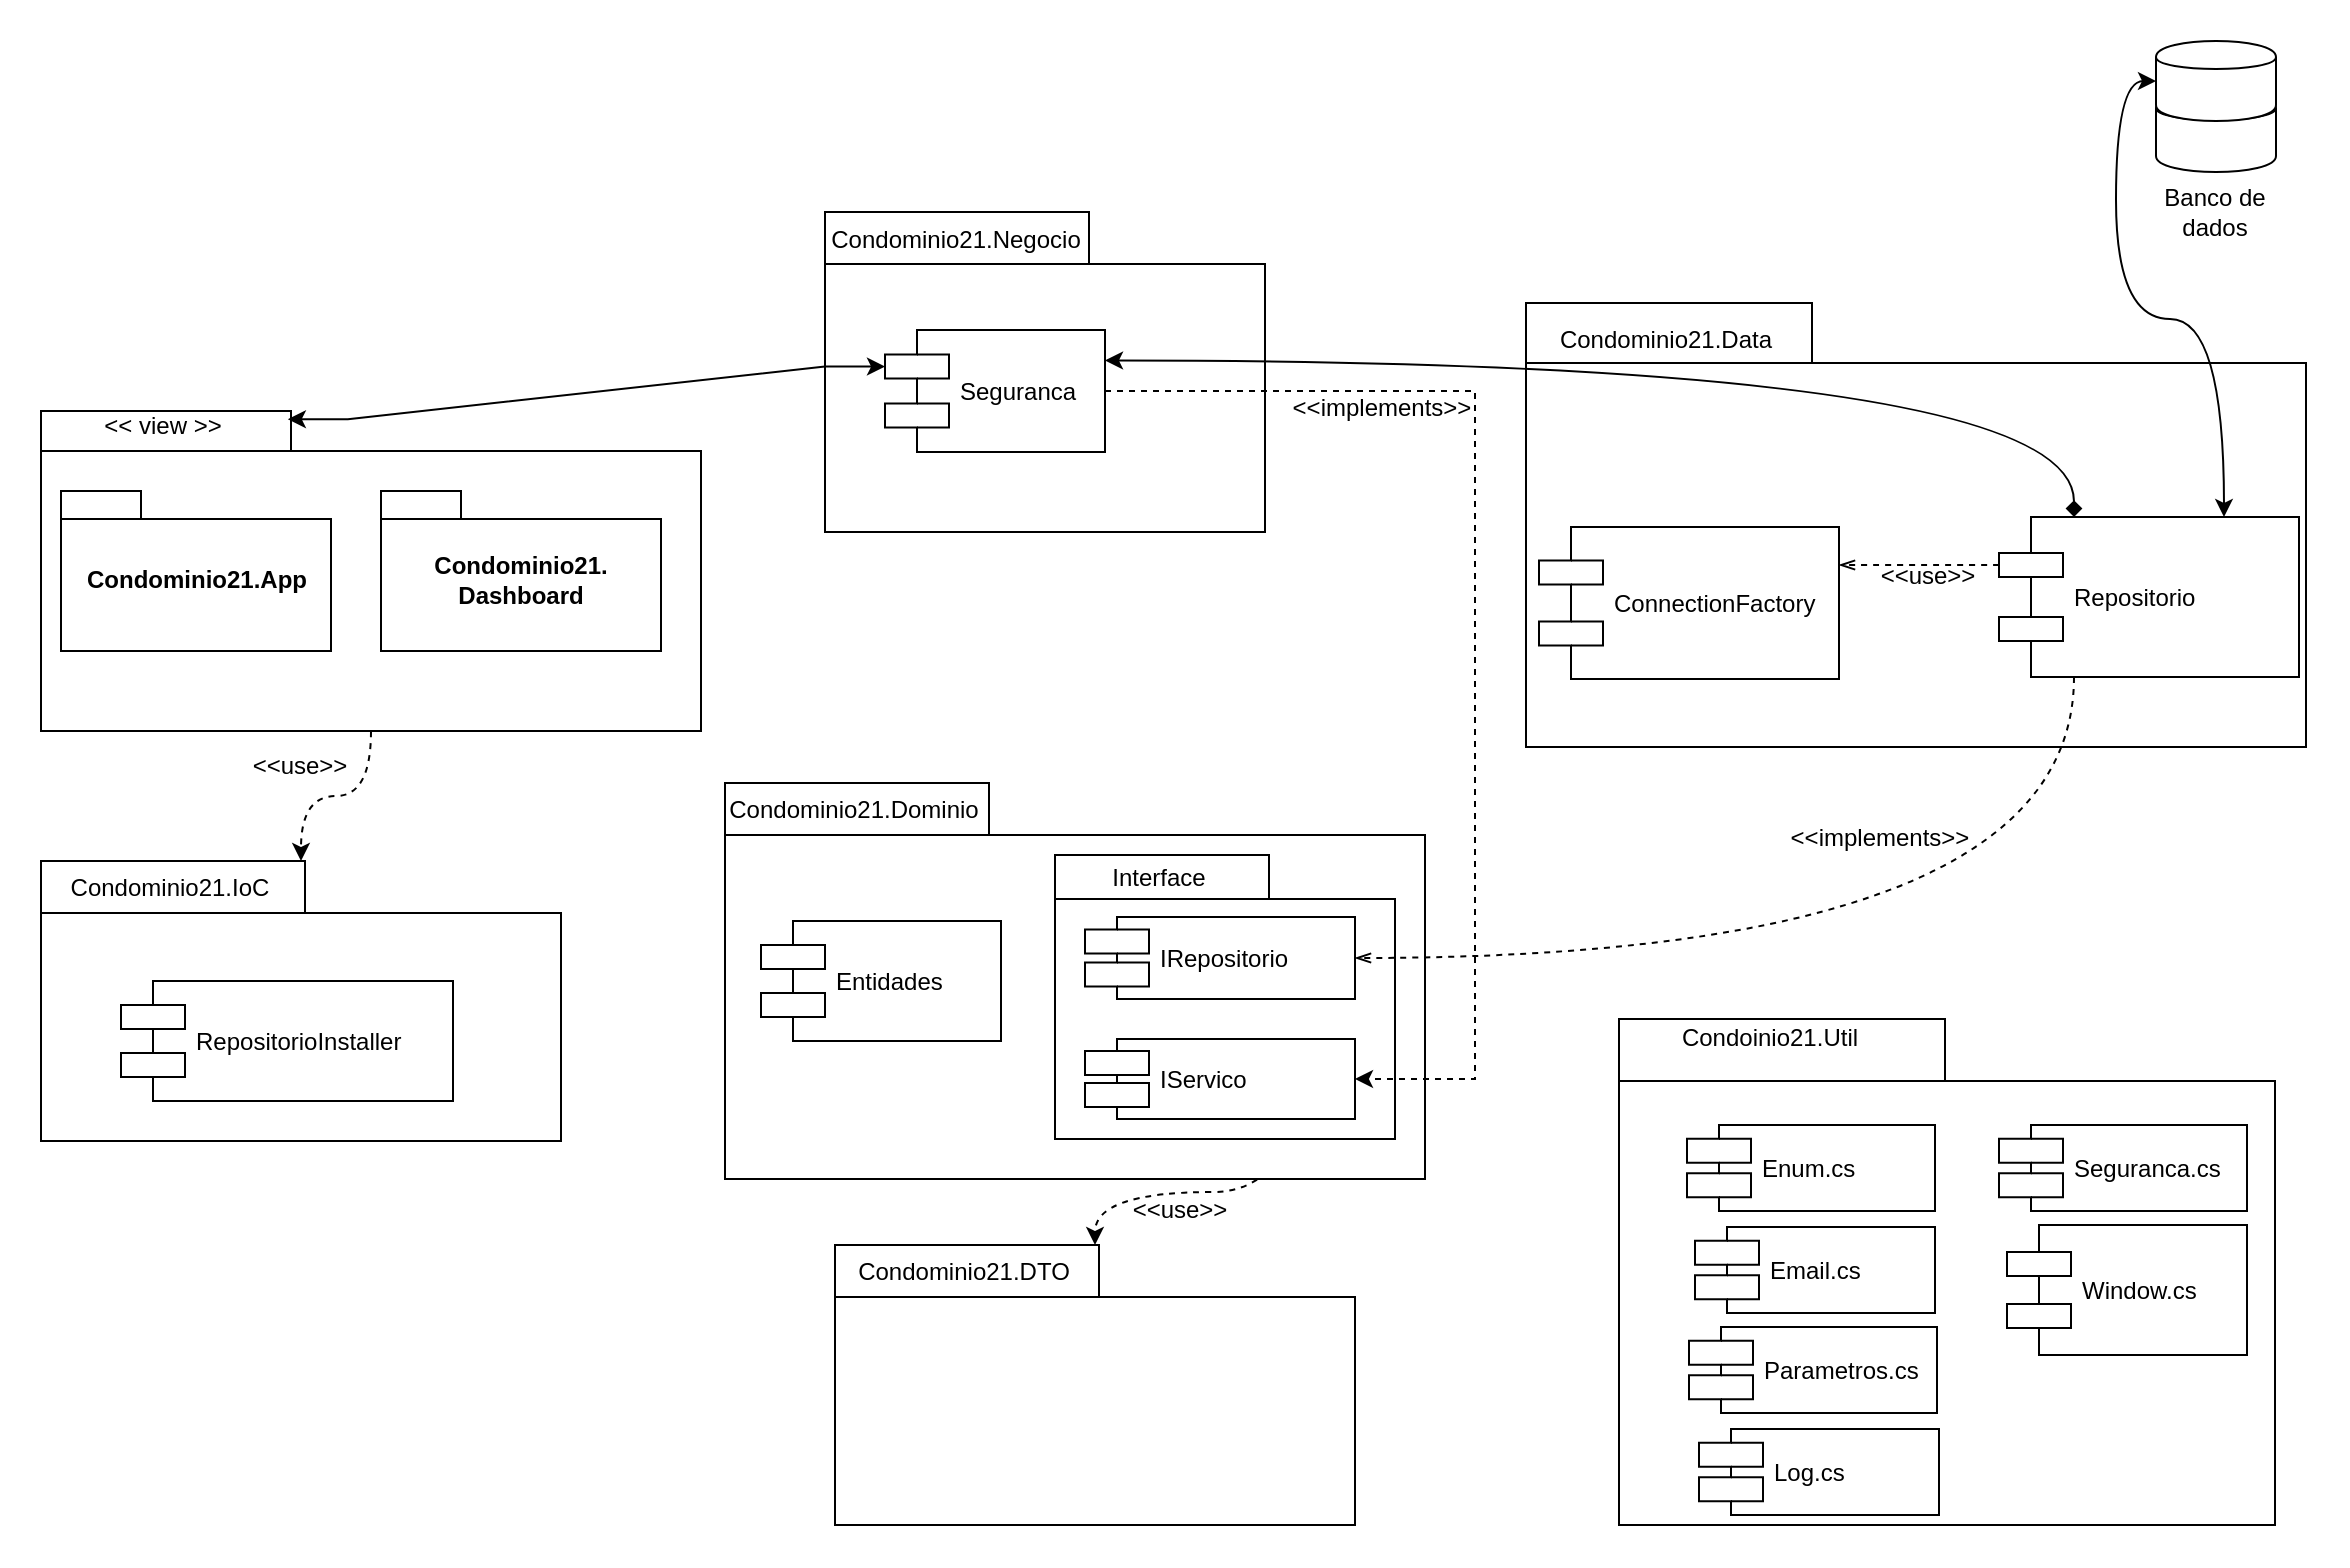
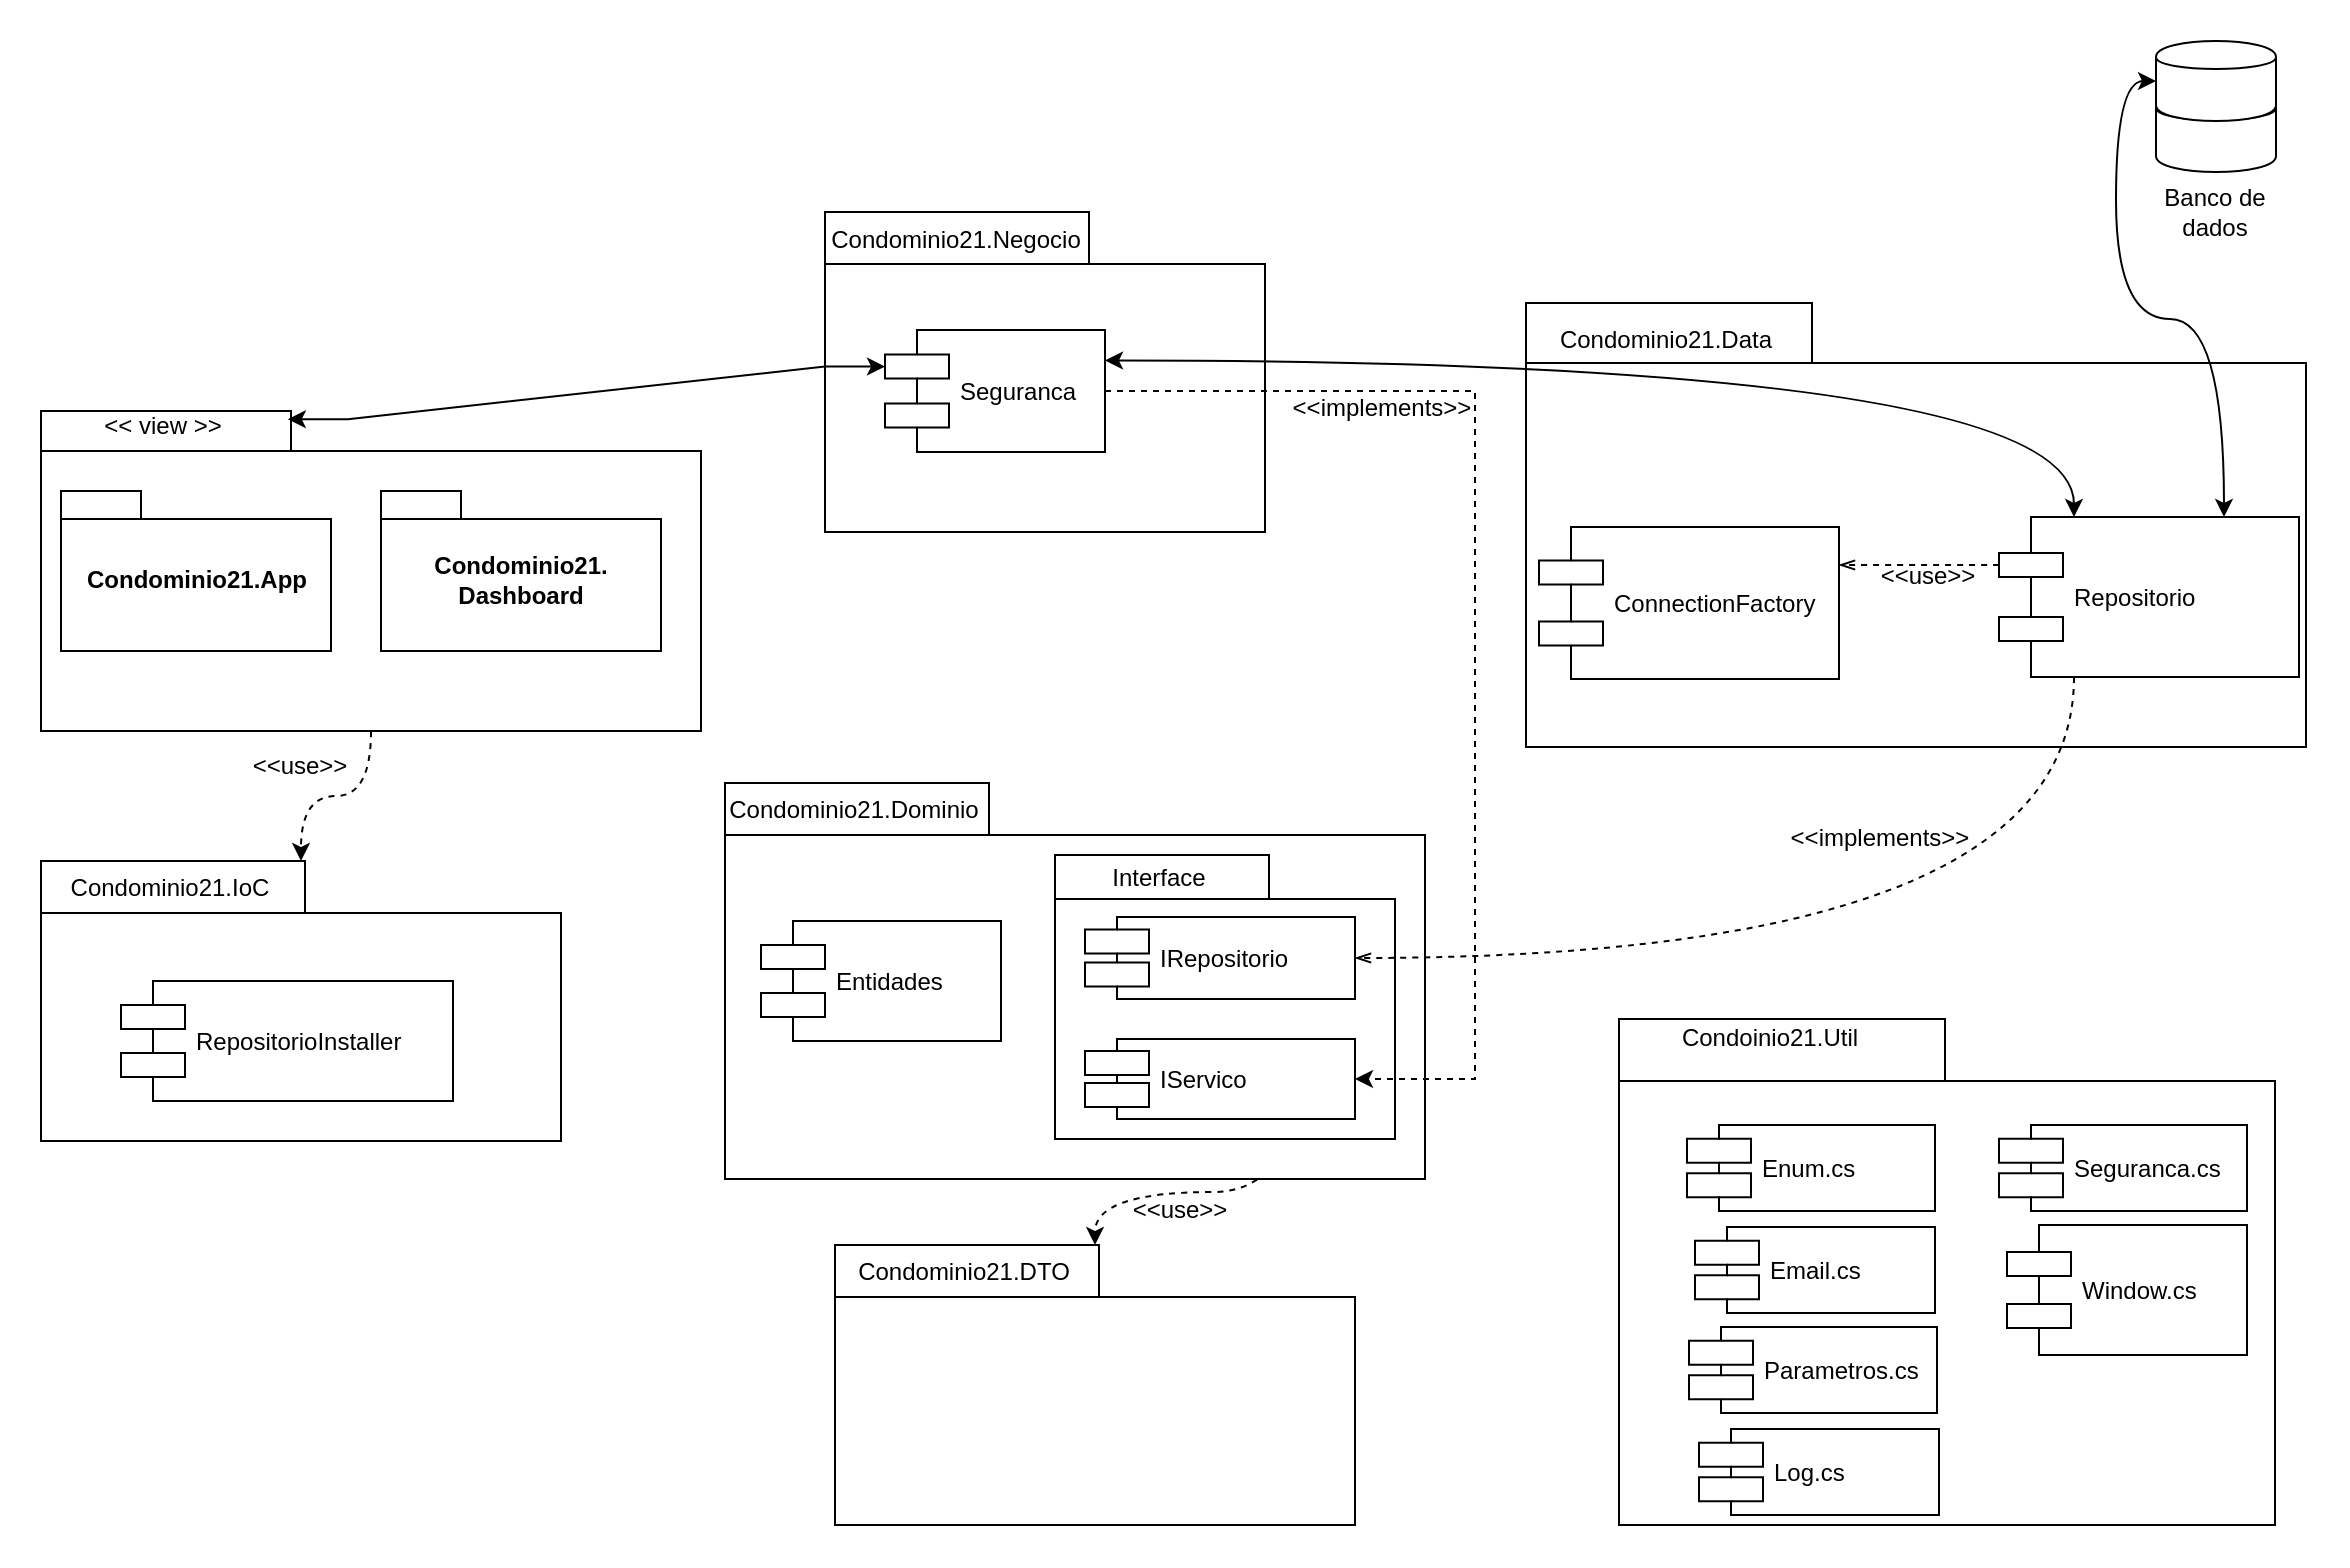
- <mxCell id="34" style="rounded=0;orthogonalLoop=1;jettySize=auto;html=1;entryX=0.25;entryY=0;entryDx=0;entryDy=0;exitX=1;exitY=0.25;exitDx=0;exitDy=0;edgeStyle=orthogonalEdgeStyle;curved=1;startArrow=classic;startFill=1;endArrow=diamond;" parent="1" source="16" target="29" edge="1"><mxGeometry relative="1" as="geometry" /></mxCell>
+ <mxCell id="34" style="rounded=0;orthogonalLoop=1;jettySize=auto;html=1;entryX=0.25;entryY=0;entryDx=0;entryDy=0;exitX=1;exitY=0.25;exitDx=0;exitDy=0;edgeStyle=orthogonalEdgeStyle;curved=1;startArrow=classic;startFill=1;" parent="1" source="16" target="29" edge="1"><mxGeometry relative="1" as="geometry" /></mxCell>
